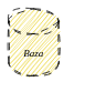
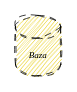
- <mxCell id="2" value="&lt;p&gt;&lt;font face=&quot;Lucida Console&quot;&gt;&lt;i&gt;Baza&lt;/i&gt;&lt;/font&gt;&lt;/p&gt;" style="shape=cylinder3;whiteSpace=wrap;html=1;boundedLbl=1;backgroundOutline=1;size=15;fillColor=#e3c800;fontColor=#000000;strokeColor=#000000;rounded=0;sketch=1;curveFitting=1;jiggle=2;fillStyle=auto;gradientColor=none;gradientDirection=radial;dashed=1;dashPattern=8 8;shadow=0;" parent="1" vertex="1"><mxGeometry x="10" y="10" width="60" height="80" as="geometry" /></mxCell>
+ <mxCell id="2" value="&lt;p&gt;&lt;font face=&quot;Lucida Console&quot;&gt;&lt;i&gt;Baza&lt;/i&gt;&lt;/font&gt;&lt;/p&gt;" style="shape=cylinder3;whiteSpace=wrap;html=1;boundedLbl=1;backgroundOutline=1;size=15;fillColor=#e3c800;fontColor=#000000;strokeColor=#000000;rounded=0;sketch=1;curveFitting=1;jiggle=2;fillStyle=auto;gradientColor=none;gradientDirection=radial;dashed=1;dashPattern=8 8;shadow=0;" parent="1" vertex="1"><mxGeometry x="20" y="20" width="60" height="80" as="geometry" /></mxCell>
